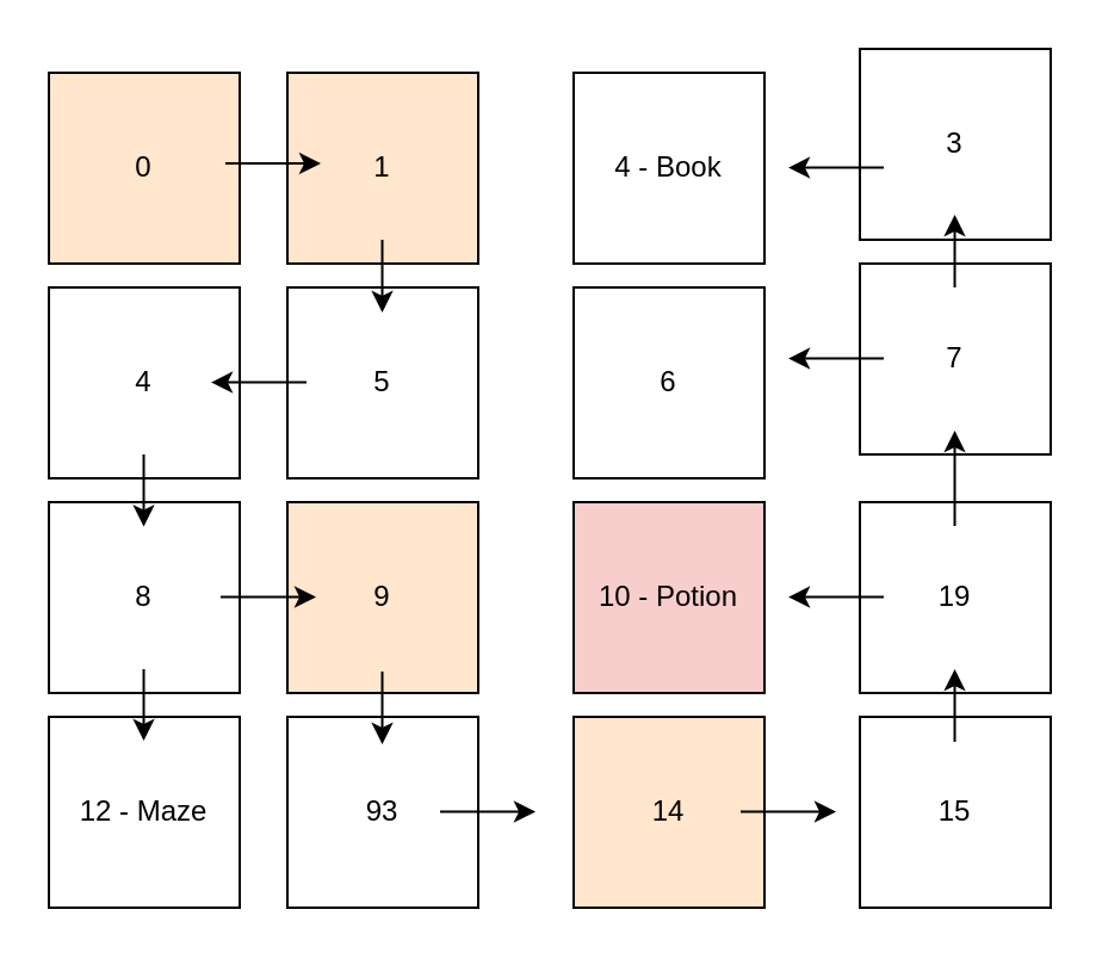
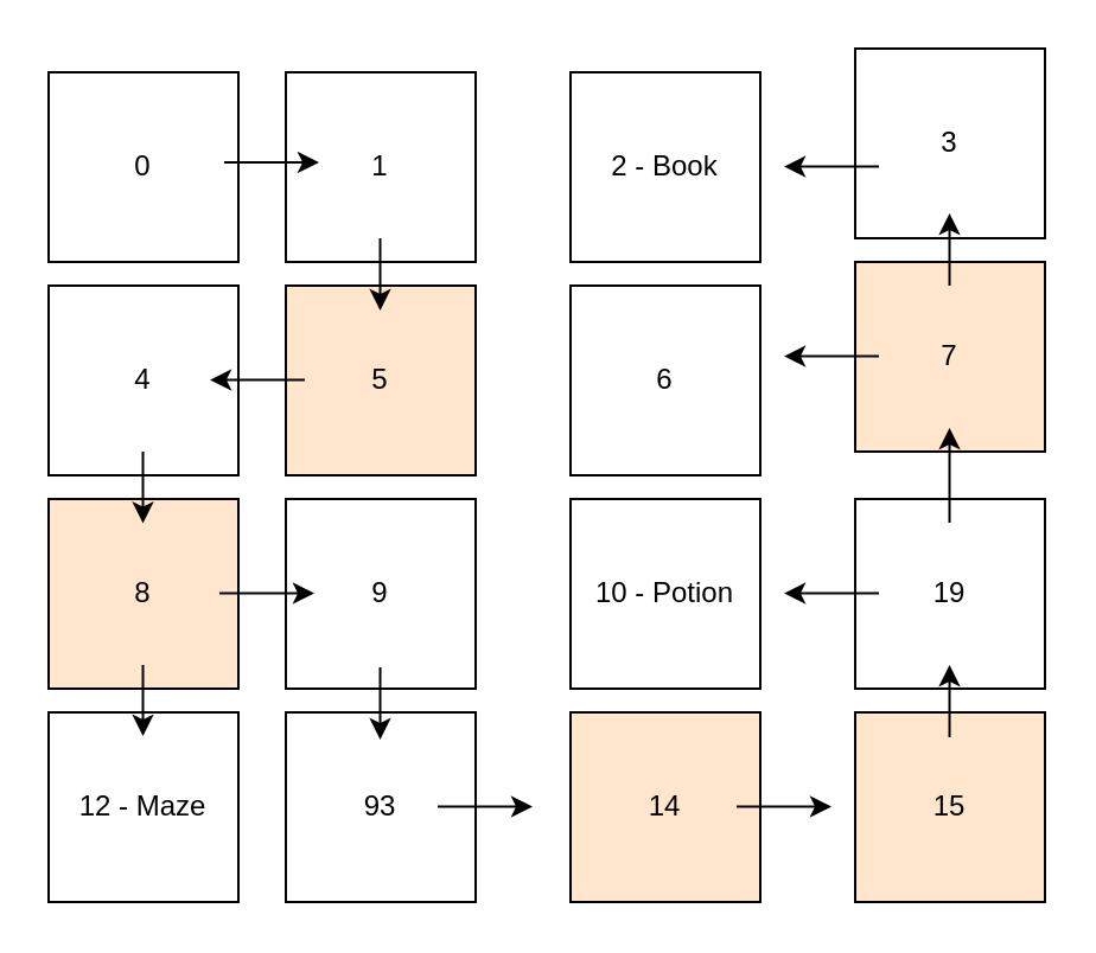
- <mxCell id="2" value="0" style="whiteSpace=wrap;html=1;aspect=fixed;fillColor=#ffe6cc;" vertex="1" parent="1"><mxGeometry x="20" y="30" width="80" height="80" as="geometry" /></mxCell>
+ <mxCell id="2" value="0" style="whiteSpace=wrap;html=1;aspect=fixed;" vertex="1" parent="1"><mxGeometry x="20" y="30" width="80" height="80" as="geometry" /></mxCell>
- <mxCell id="4" value="1" style="whiteSpace=wrap;html=1;aspect=fixed;fillColor=#ffe6cc;" vertex="1" parent="1"><mxGeometry x="120" y="30" width="80" height="80" as="geometry" /></mxCell>
+ <mxCell id="4" value="1" style="whiteSpace=wrap;html=1;aspect=fixed;" vertex="1" parent="1"><mxGeometry x="120" y="30" width="80" height="80" as="geometry" /></mxCell>
- <mxCell id="30" value="4 - Book" style="whiteSpace=wrap;html=1;aspect=fixed;" vertex="1" parent="1"><mxGeometry x="240" y="30" width="80" height="80" as="geometry" /></mxCell>
+ <mxCell id="30" value="2 - Book" style="whiteSpace=wrap;html=1;aspect=fixed;" vertex="1" parent="1"><mxGeometry x="240" y="30" width="80" height="80" as="geometry" /></mxCell>
- <mxCell id="19" value="7" style="whiteSpace=wrap;html=1;aspect=fixed;" vertex="1" parent="1"><mxGeometry x="360" y="110" width="80" height="80" as="geometry" /></mxCell>
+ <mxCell id="19" value="7" style="whiteSpace=wrap;html=1;aspect=fixed;fillColor=#ffe6cc;" vertex="1" parent="1"><mxGeometry x="360" y="110" width="80" height="80" as="geometry" /></mxCell>
- <mxCell id="3" value="5" style="whiteSpace=wrap;html=1;aspect=fixed;" vertex="1" parent="1"><mxGeometry x="120" y="120" width="80" height="80" as="geometry" /></mxCell>
+ <mxCell id="3" value="5" style="whiteSpace=wrap;html=1;aspect=fixed;fillColor=#ffe6cc;" vertex="1" parent="1"><mxGeometry x="120" y="120" width="80" height="80" as="geometry" /></mxCell>
- <mxCell id="9" value="8" style="whiteSpace=wrap;html=1;aspect=fixed;" vertex="1" parent="1"><mxGeometry x="20" y="210" width="80" height="80" as="geometry" /></mxCell>
+ <mxCell id="9" value="8" style="whiteSpace=wrap;html=1;aspect=fixed;fillColor=#ffe6cc;" vertex="1" parent="1"><mxGeometry x="20" y="210" width="80" height="80" as="geometry" /></mxCell>
- <mxCell id="11" value="9" style="whiteSpace=wrap;html=1;aspect=fixed;fillColor=#ffe6cc;" vertex="1" parent="1"><mxGeometry x="120" y="210" width="80" height="80" as="geometry" /></mxCell>
+ <mxCell id="11" value="9" style="whiteSpace=wrap;html=1;aspect=fixed;" vertex="1" parent="1"><mxGeometry x="120" y="210" width="80" height="80" as="geometry" /></mxCell>
- <mxCell id="26" value="10 - Potion" style="whiteSpace=wrap;html=1;aspect=fixed;fillColor=#f8cecc;" vertex="1" parent="1"><mxGeometry x="240" y="210" width="80" height="80" as="geometry" /></mxCell>
+ <mxCell id="26" value="10 - Potion" style="whiteSpace=wrap;html=1;aspect=fixed;" vertex="1" parent="1"><mxGeometry x="240" y="210" width="80" height="80" as="geometry" /></mxCell>
- <mxCell id="17" value="15" style="whiteSpace=wrap;html=1;aspect=fixed;" vertex="1" parent="1"><mxGeometry x="360" y="300" width="80" height="80" as="geometry" /></mxCell>
+ <mxCell id="17" value="15" style="whiteSpace=wrap;html=1;aspect=fixed;fillColor=#ffe6cc;" vertex="1" parent="1"><mxGeometry x="360" y="300" width="80" height="80" as="geometry" /></mxCell>
